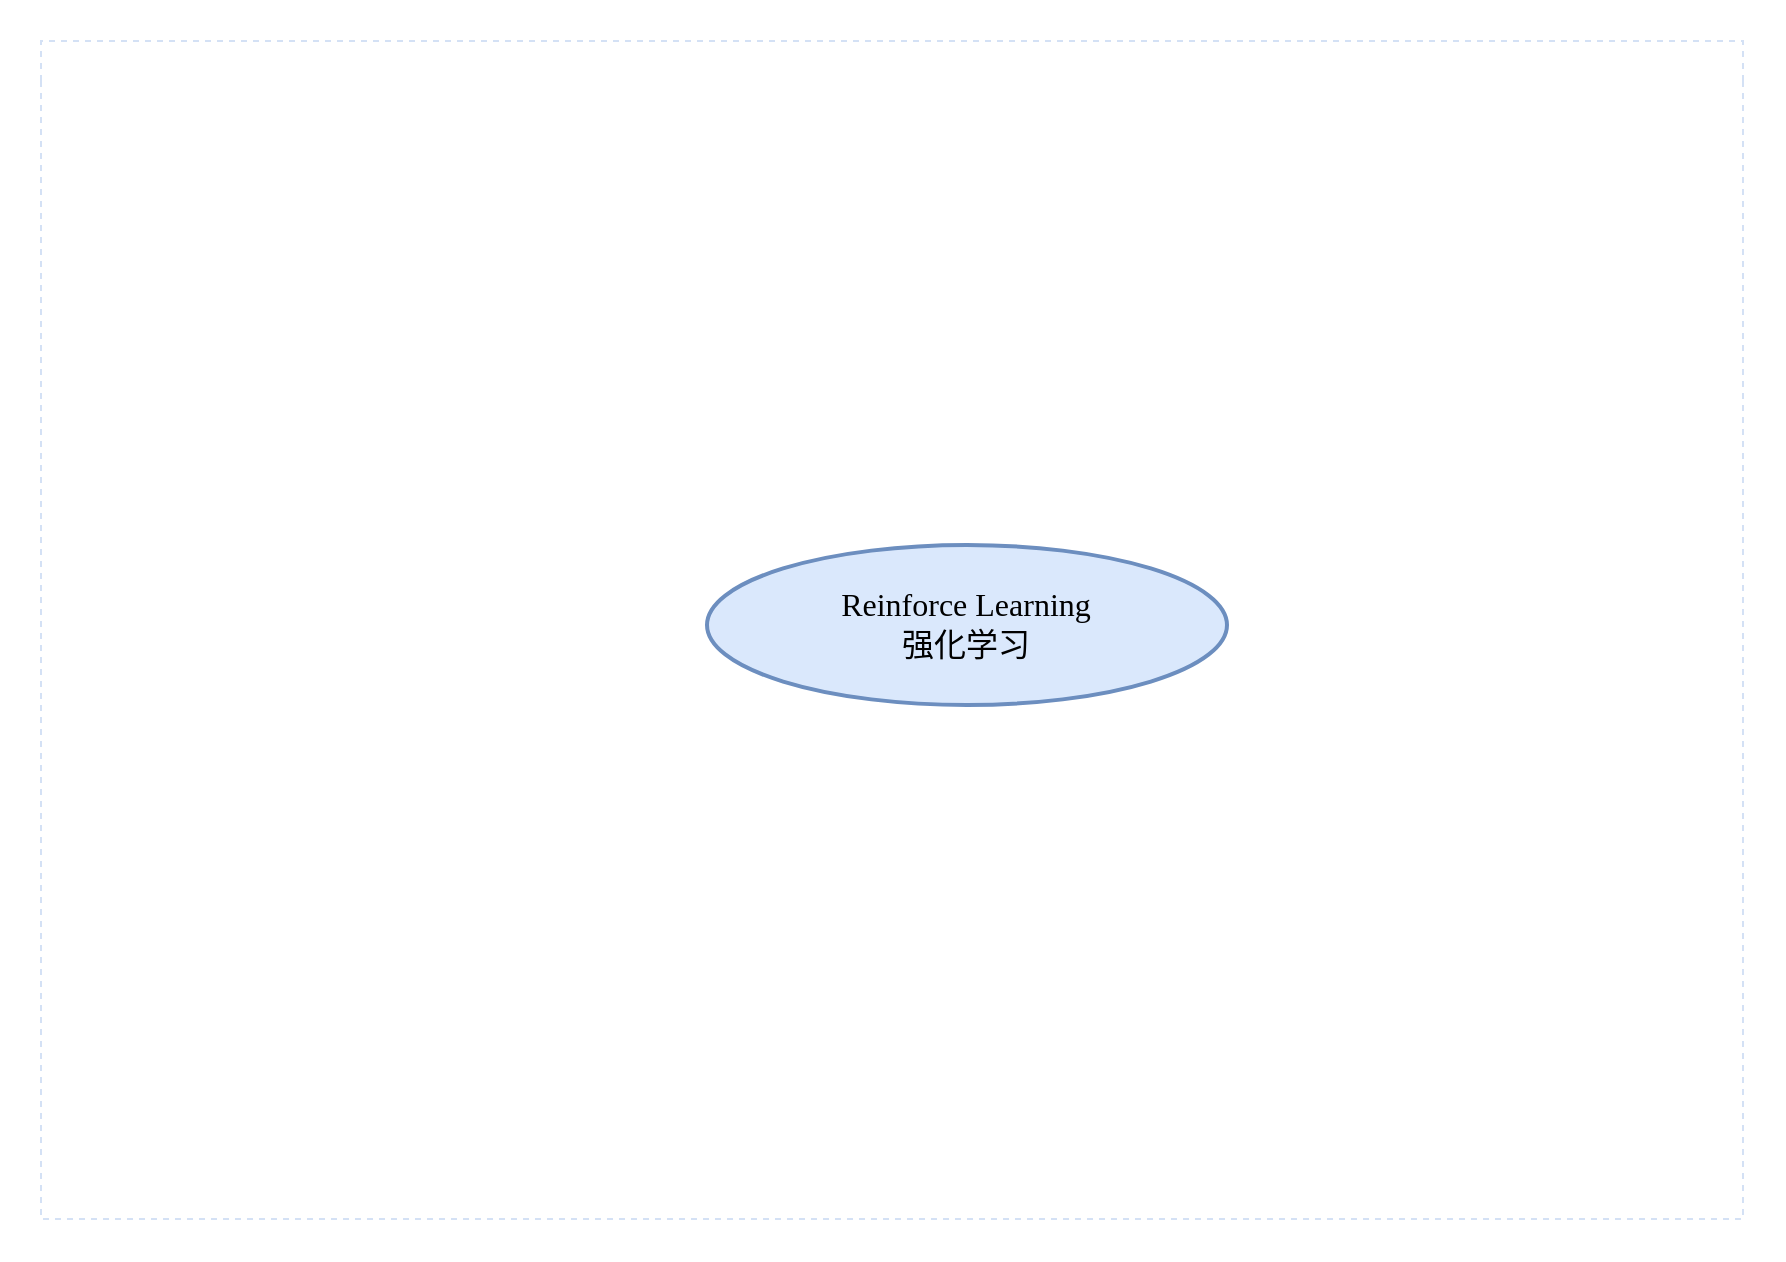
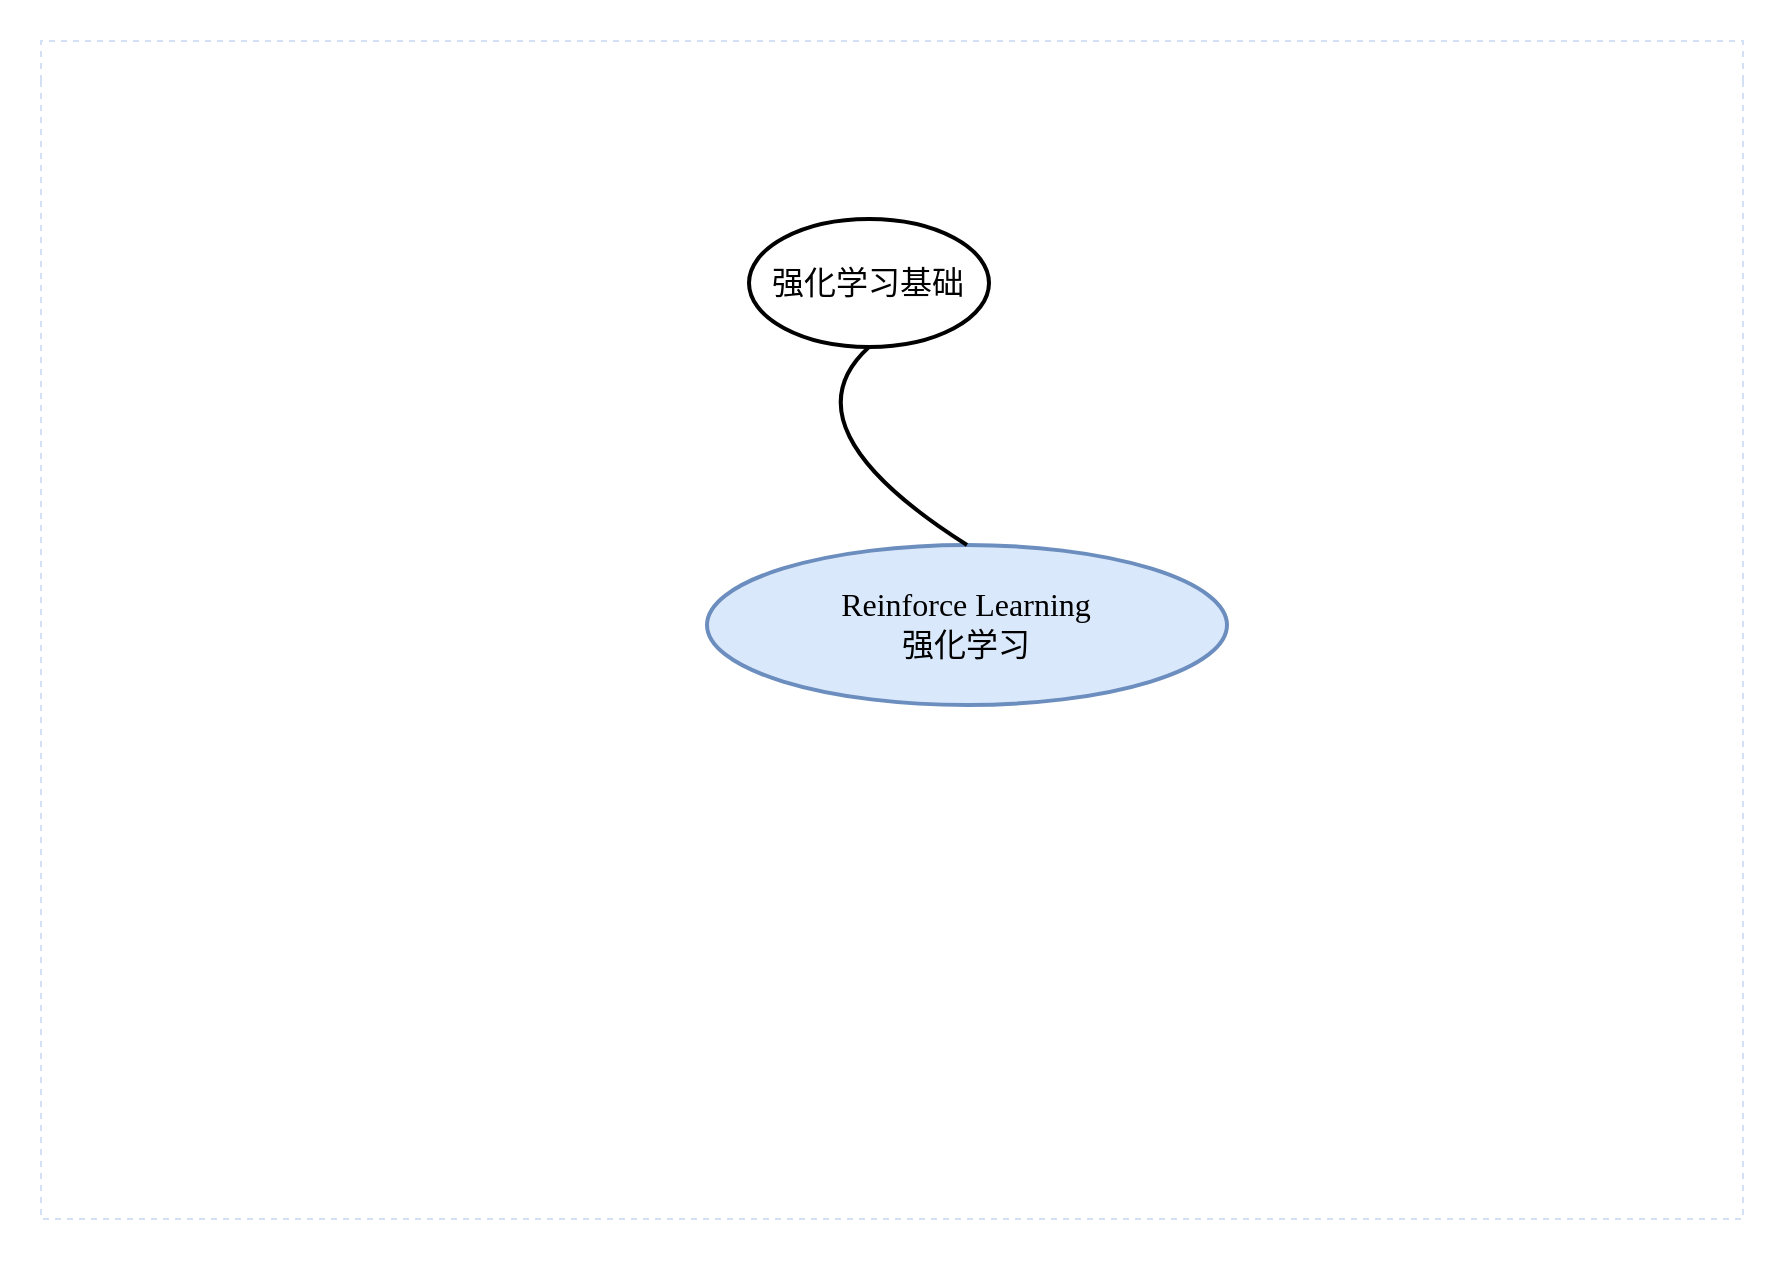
+ <mxCell id="5" value="&lt;font style=&quot;font-size: 16px;&quot;&gt;强化学习基础&lt;/font&gt;" style="ellipse;whiteSpace=wrap;html=1;strokeWidth=2;shadow=0;" vertex="1" parent="4"><mxGeometry width="120" height="64" as="geometry" /></mxCell>
+ <mxCell id="6" value="" style="curved=1;endArrow=none;html=1;rounded=0;exitX=0.5;exitY=0;exitDx=0;exitDy=0;entryX=0.5;entryY=1;entryDx=0;entryDy=0;endFill=0;strokeWidth=2;" edge="1" parent="2" source="3" target="5"><mxGeometry width="50" height="50" relative="1" as="geometry"><mxPoint x="411" y="234" as="sourcePoint" /><mxPoint x="429" y="168" as="targetPoint" /><Array as="points"><mxPoint x="370" y="193" /></Array></mxGeometry></mxCell>
